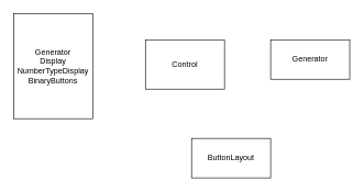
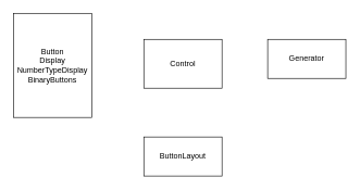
- <mxCell id="5" value="Generator&lt;br&gt;Display&lt;br&gt;NumberTypeDisplay&lt;br&gt;BinaryButtons" style="rounded=0;whiteSpace=wrap;html=1;" vertex="1" parent="1"><mxGeometry x="20" y="20" width="120" height="160" as="geometry" /></mxCell>
+ <mxCell id="5" value="Button&lt;br&gt;Display&lt;br&gt;NumberTypeDisplay&lt;br&gt;BinaryButtons" style="rounded=0;whiteSpace=wrap;html=1;" vertex="1" parent="1"><mxGeometry x="20" y="20" width="120" height="160" as="geometry" /></mxCell>
- <mxCell id="4" value="ButtonLayout" style="rounded=0;whiteSpace=wrap;html=1;" vertex="1" parent="1"><mxGeometry x="290" y="210" width="120" height="60" as="geometry" /></mxCell>
+ <mxCell id="4" value="ButtonLayout" style="rounded=0;whiteSpace=wrap;html=1;" vertex="1" parent="1"><mxGeometry x="220" y="210" width="120" height="60" as="geometry" /></mxCell>
